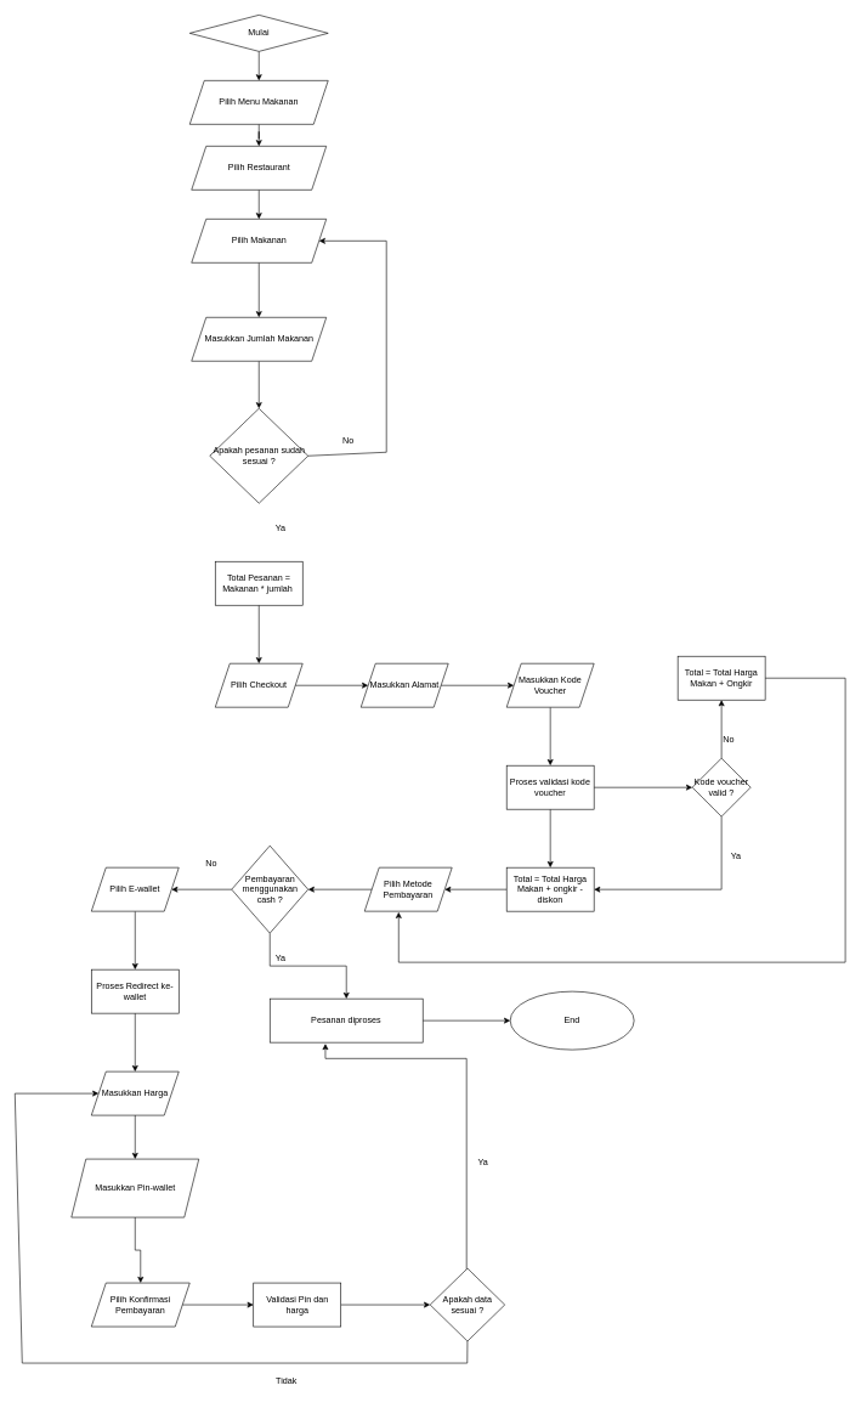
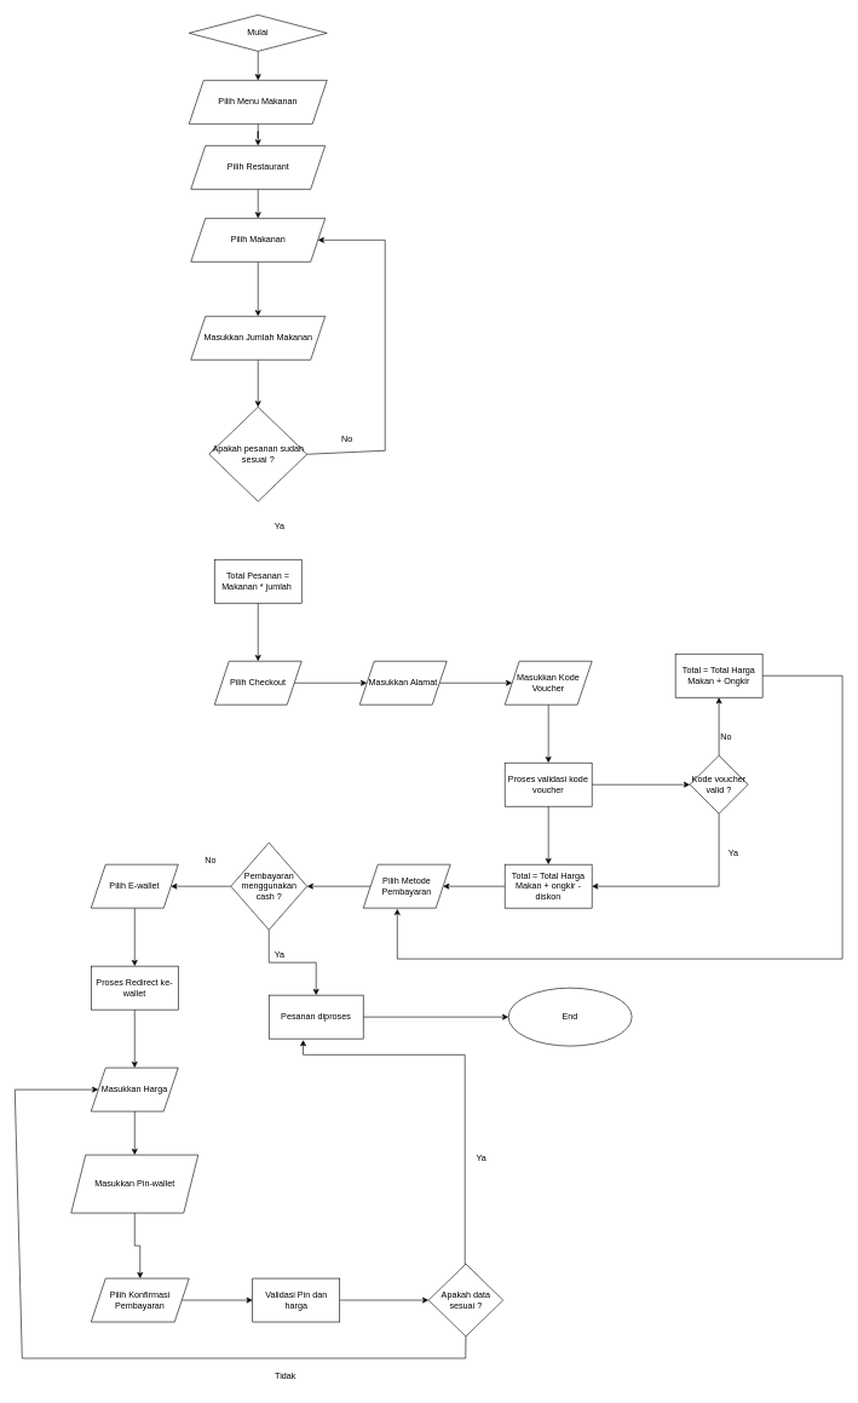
- <mxCell id="35" value="Pesanan diproses" style="whiteSpace=wrap;html=1;" vertex="1" parent="1"><mxGeometry x="370" y="1370" width="210" height="60" as="geometry" /></mxCell>
+ <mxCell id="35" value="Pesanan diproses" style="whiteSpace=wrap;html=1;" vertex="1" parent="1"><mxGeometry x="370" y="1370" width="130" height="60" as="geometry" /></mxCell>
